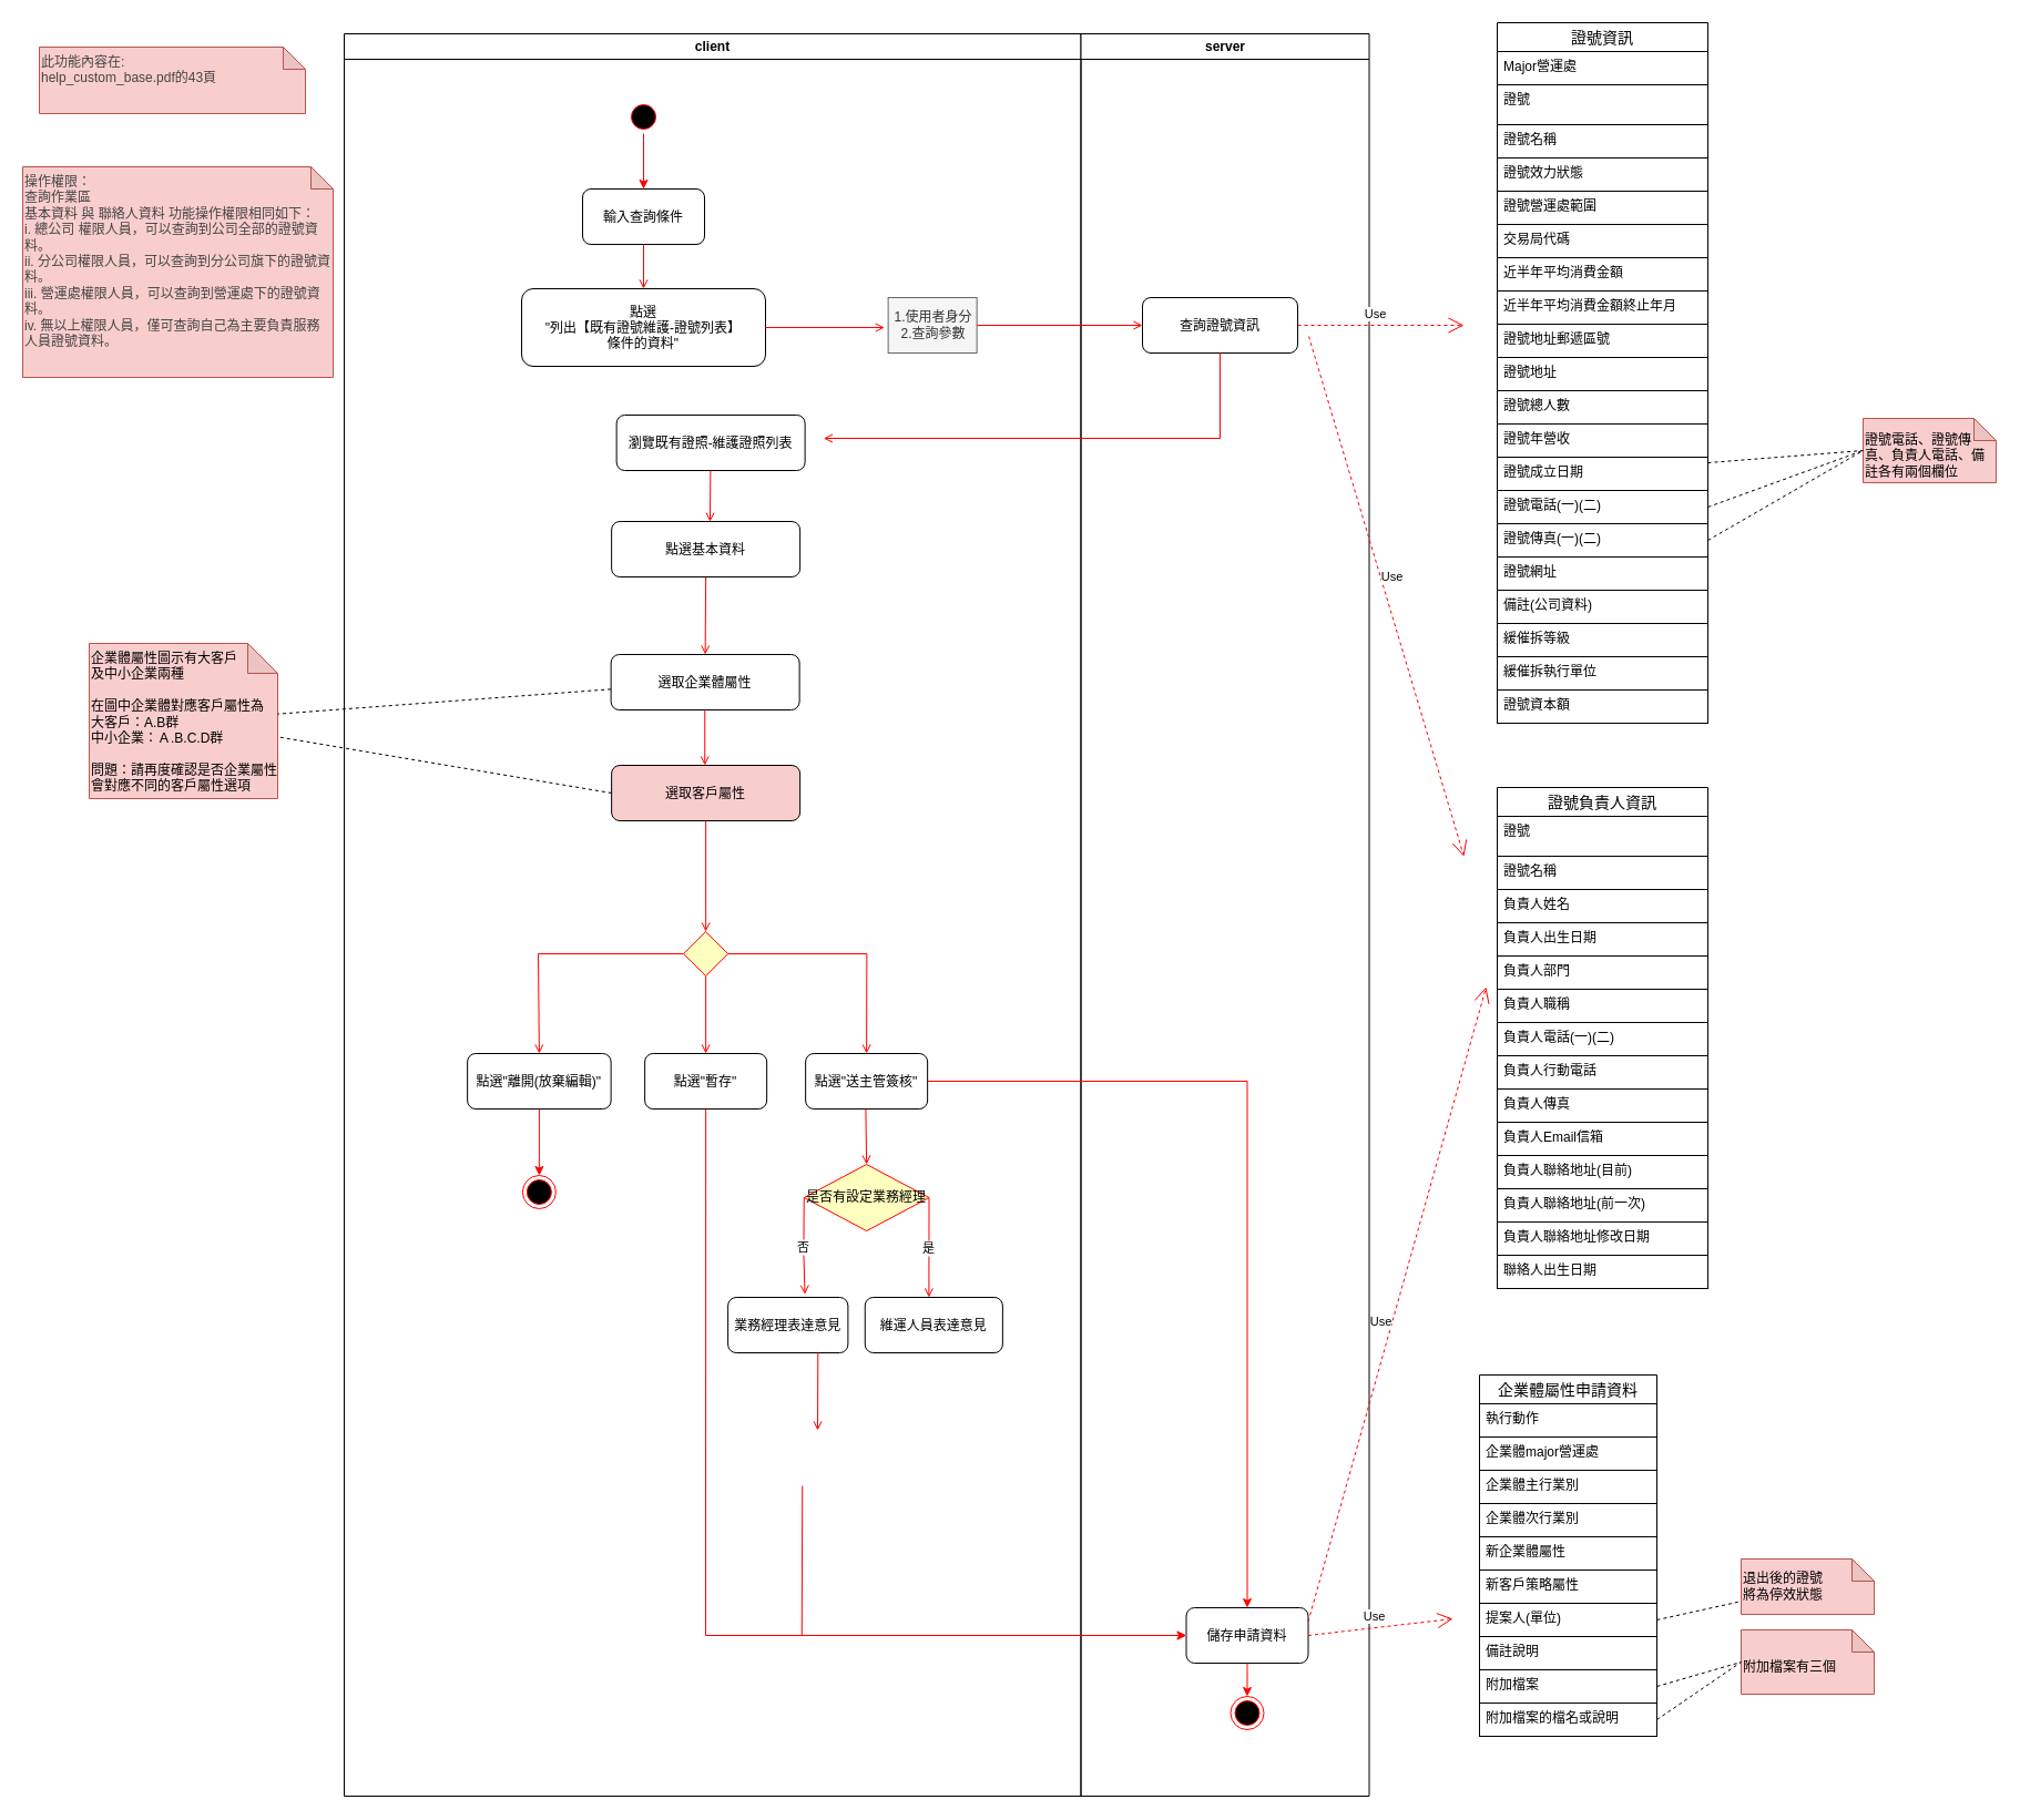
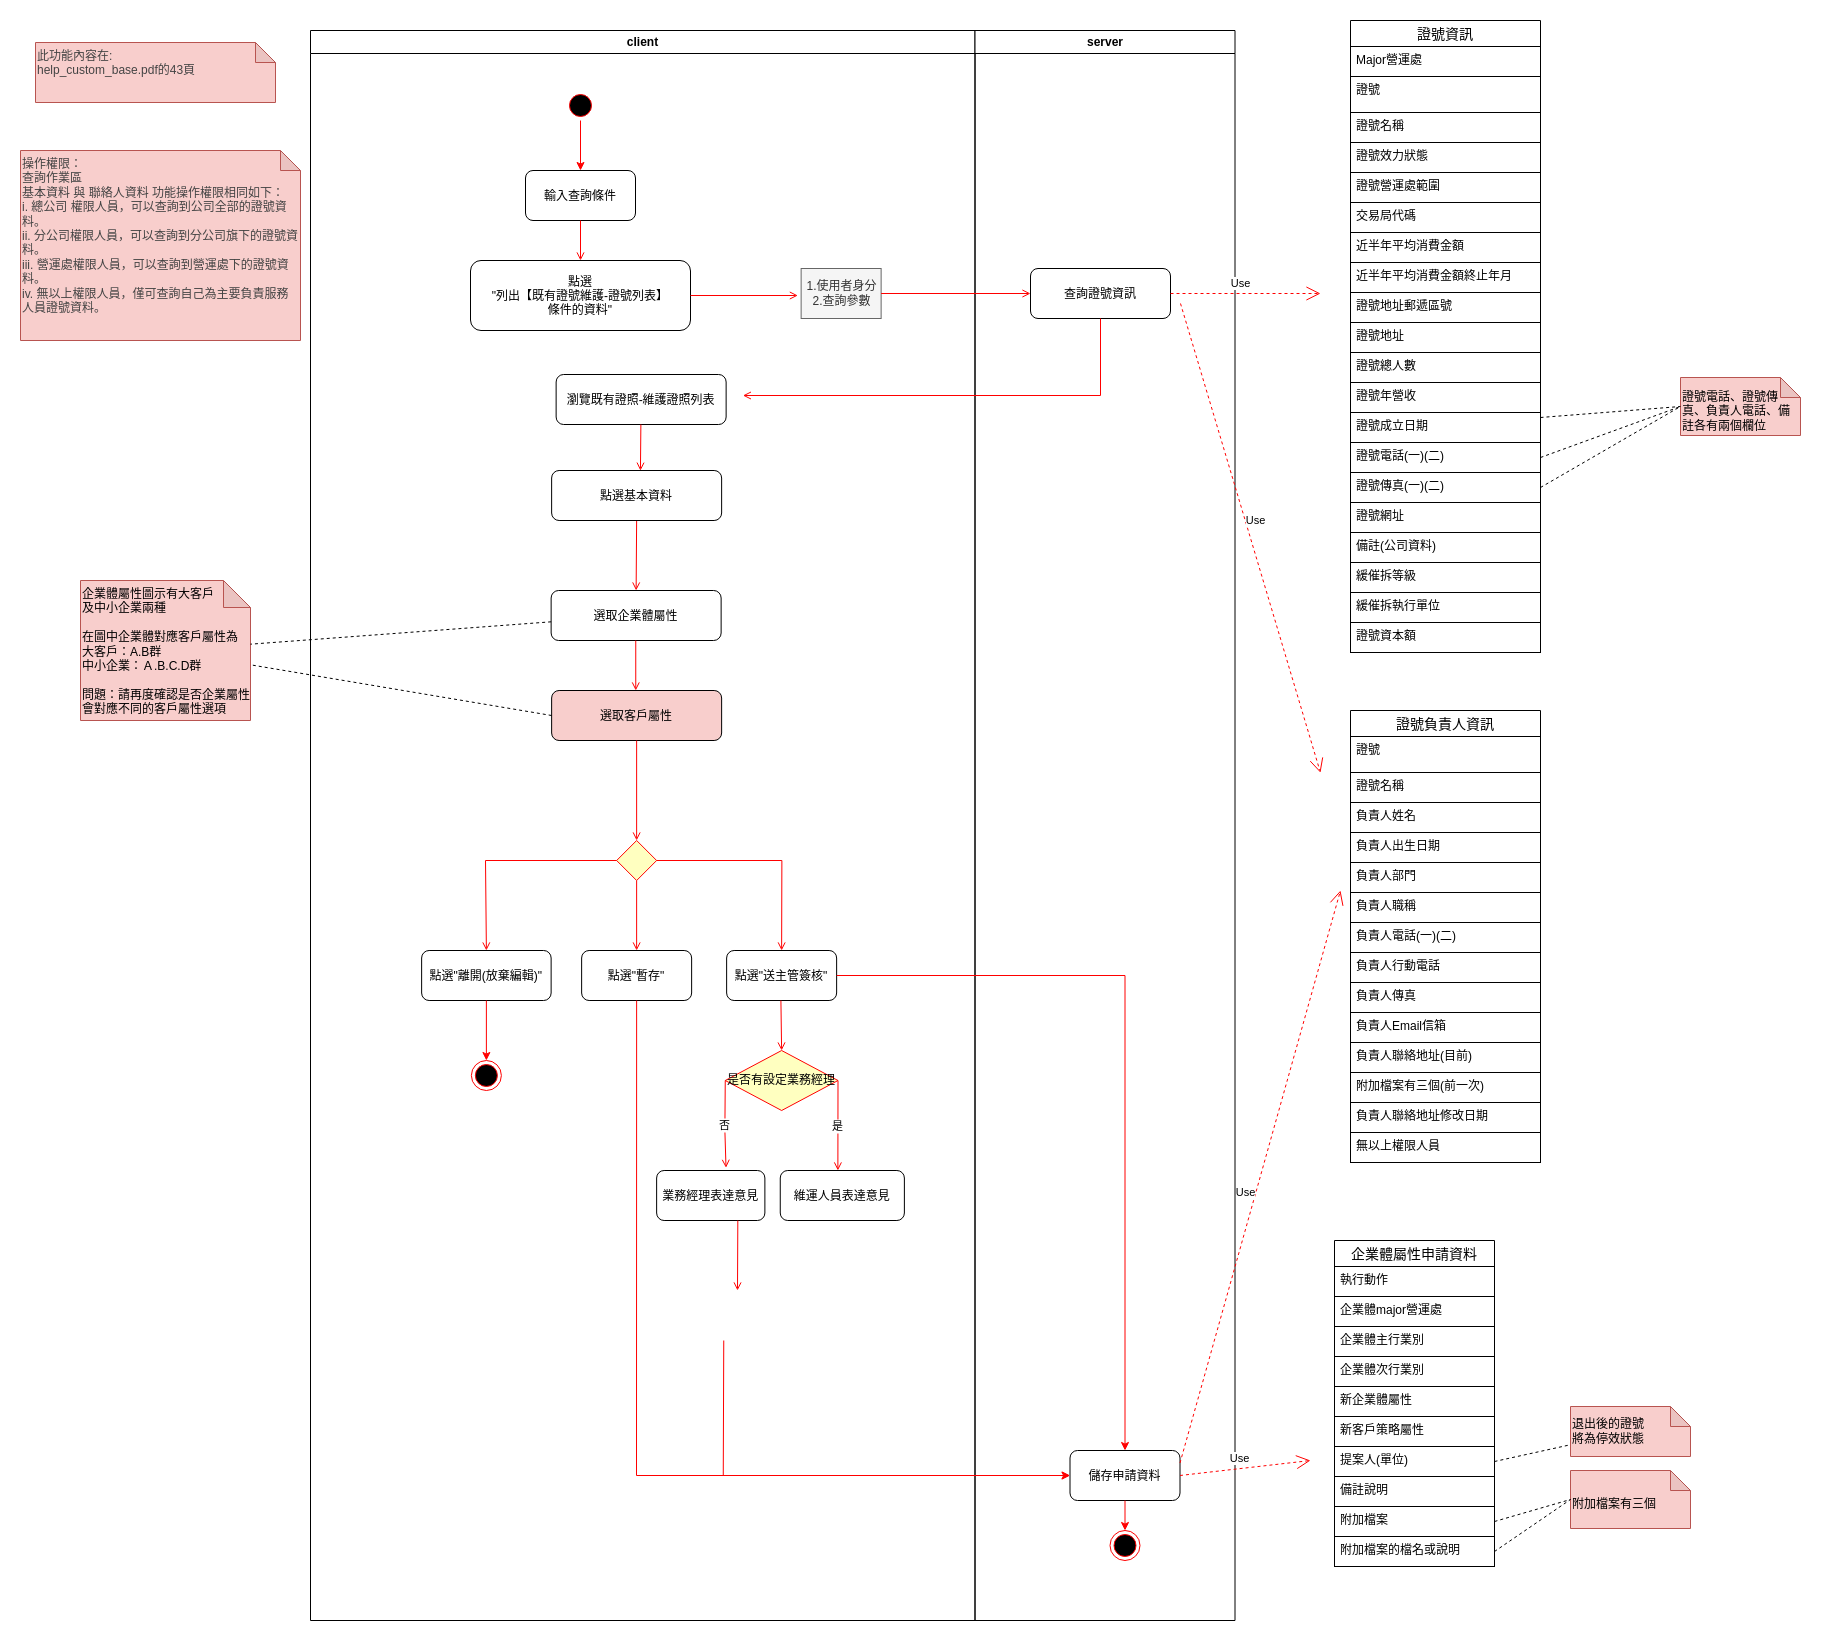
- <mxCell id="105" value="負責人聯絡地址(前一次)" style="text;fillColor=none;spacingLeft=4;spacingRight=4;overflow=hidden;rotatable=0;points=[[0,0.5],[1,0.5]];portConstraint=eastwest;fontSize=12;strokeColor=#000000;" vertex="1" parent="93"><mxGeometry y="362" width="190" height="30" as="geometry" /></mxCell>
+ <mxCell id="105" value="附加檔案有三個(前一次)" style="text;fillColor=none;spacingLeft=4;spacingRight=4;overflow=hidden;rotatable=0;points=[[0,0.5],[1,0.5]];portConstraint=eastwest;fontSize=12;strokeColor=#000000;" vertex="1" parent="93"><mxGeometry y="362" width="190" height="30" as="geometry" /></mxCell>
- <mxCell id="107" value="聯絡人出生日期" style="text;fillColor=none;spacingLeft=4;spacingRight=4;overflow=hidden;rotatable=0;points=[[0,0.5],[1,0.5]];portConstraint=eastwest;fontSize=12;strokeColor=#000000;" vertex="1" parent="93"><mxGeometry y="422" width="190" height="30" as="geometry" /></mxCell>
+ <mxCell id="107" value="無以上權限人員" style="text;fillColor=none;spacingLeft=4;spacingRight=4;overflow=hidden;rotatable=0;points=[[0,0.5],[1,0.5]];portConstraint=eastwest;fontSize=12;strokeColor=#000000;" vertex="1" parent="93"><mxGeometry y="422" width="190" height="30" as="geometry" /></mxCell>
